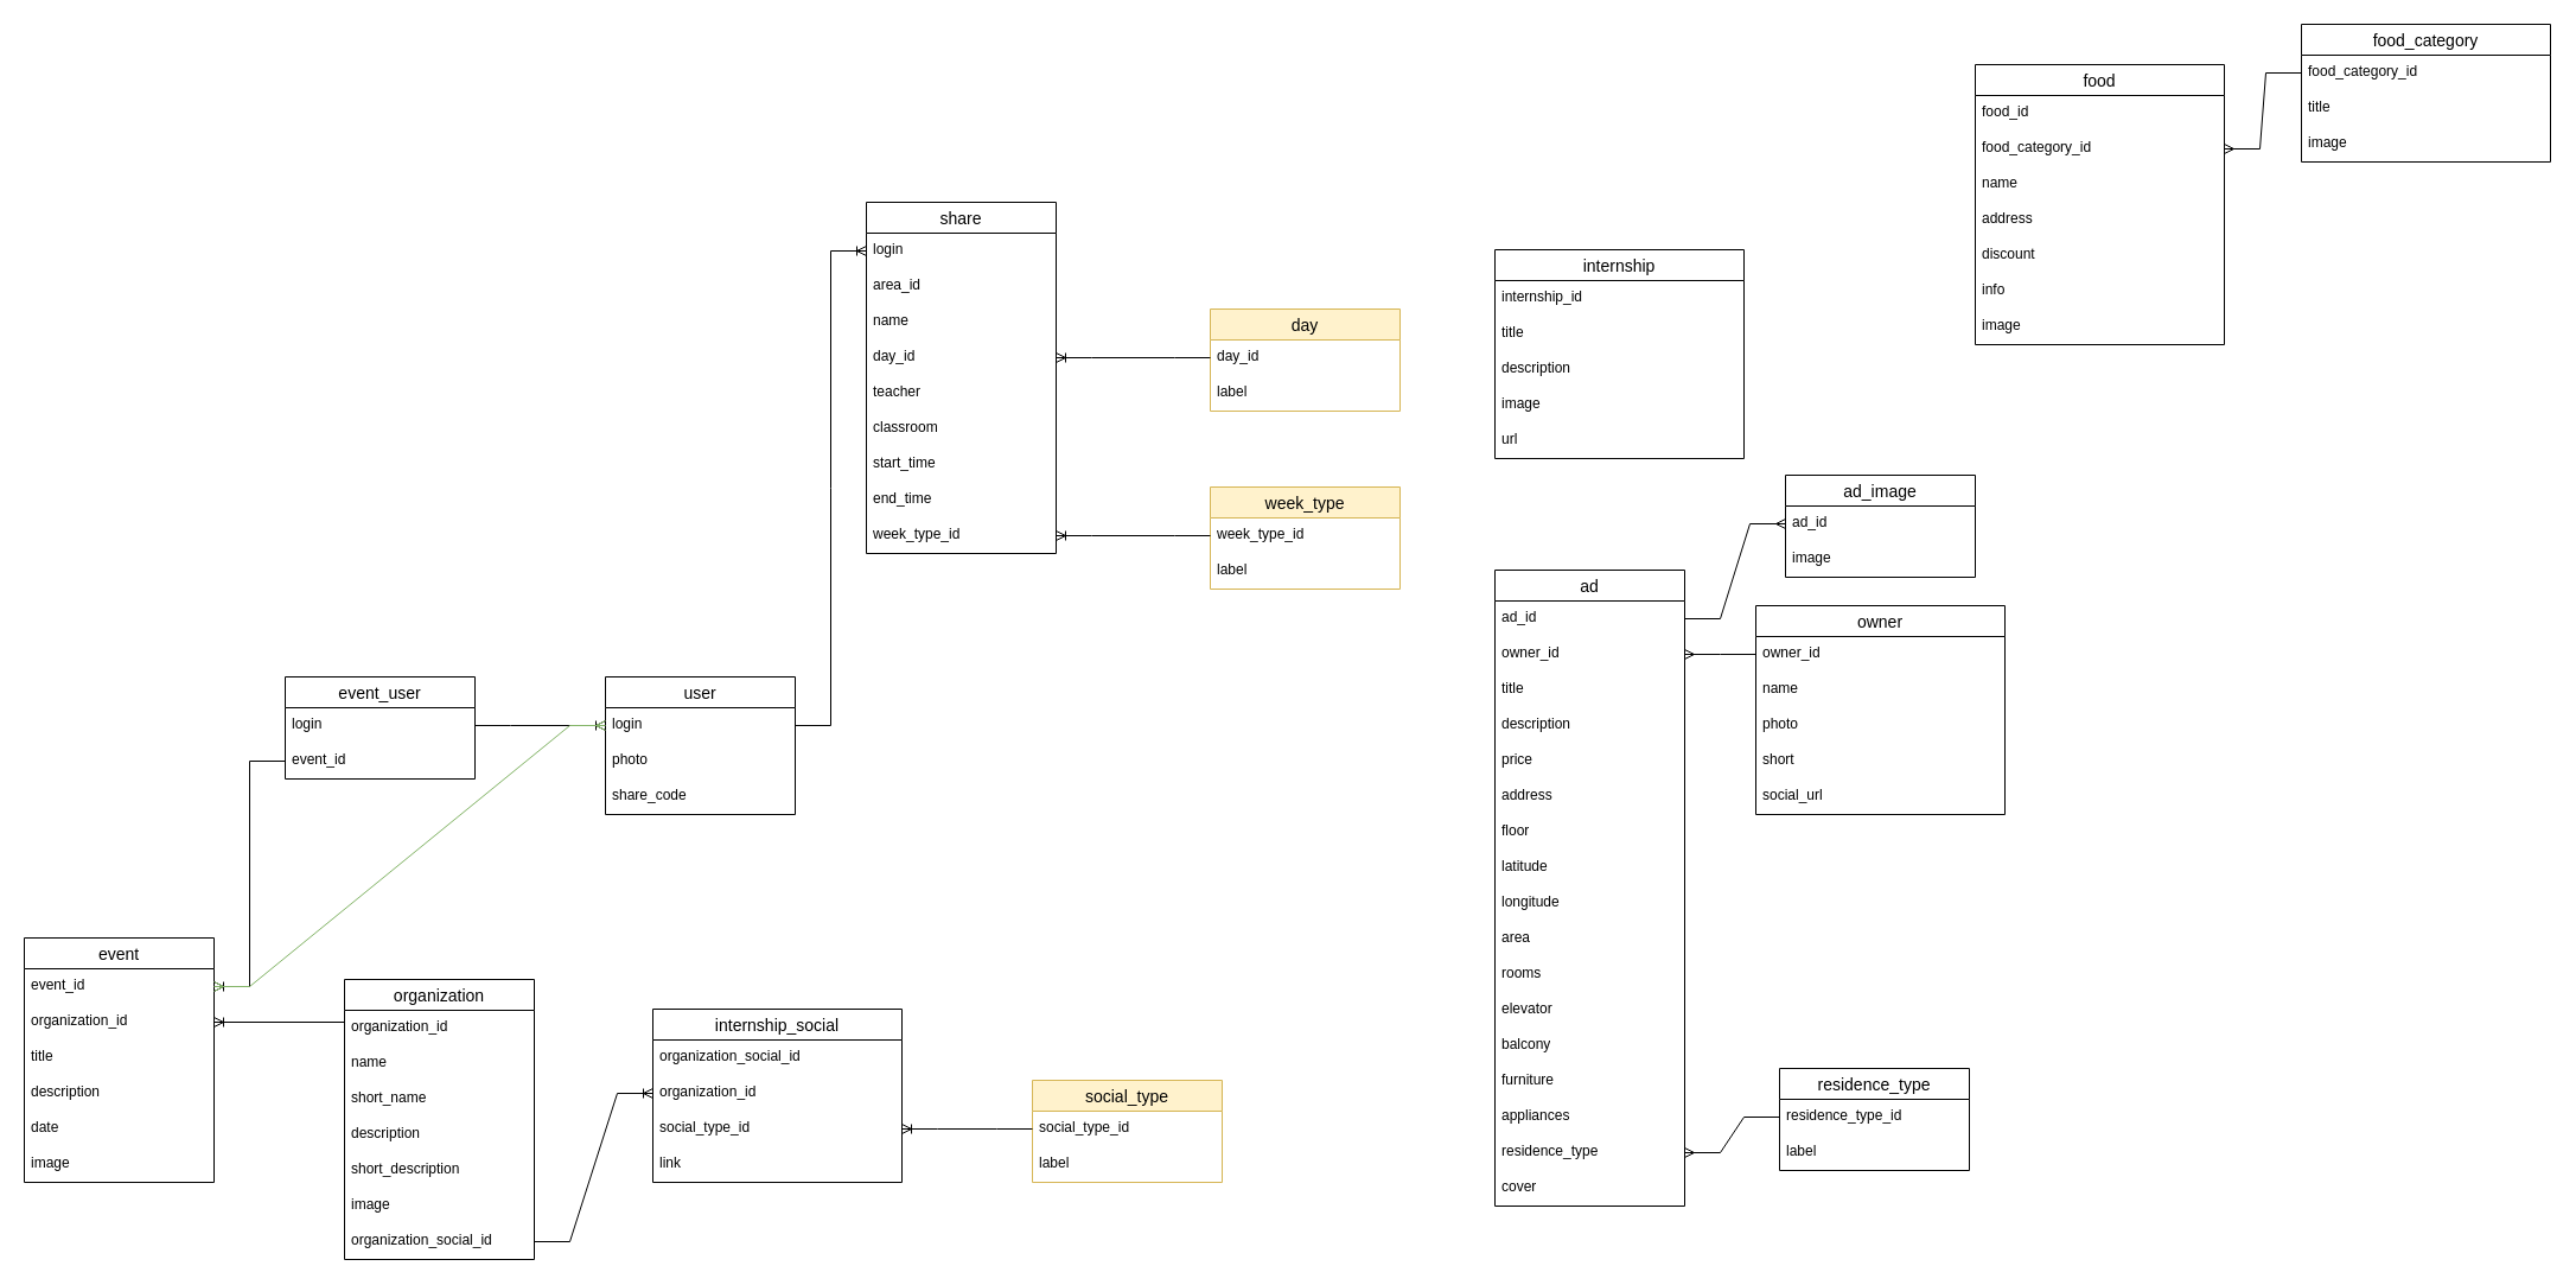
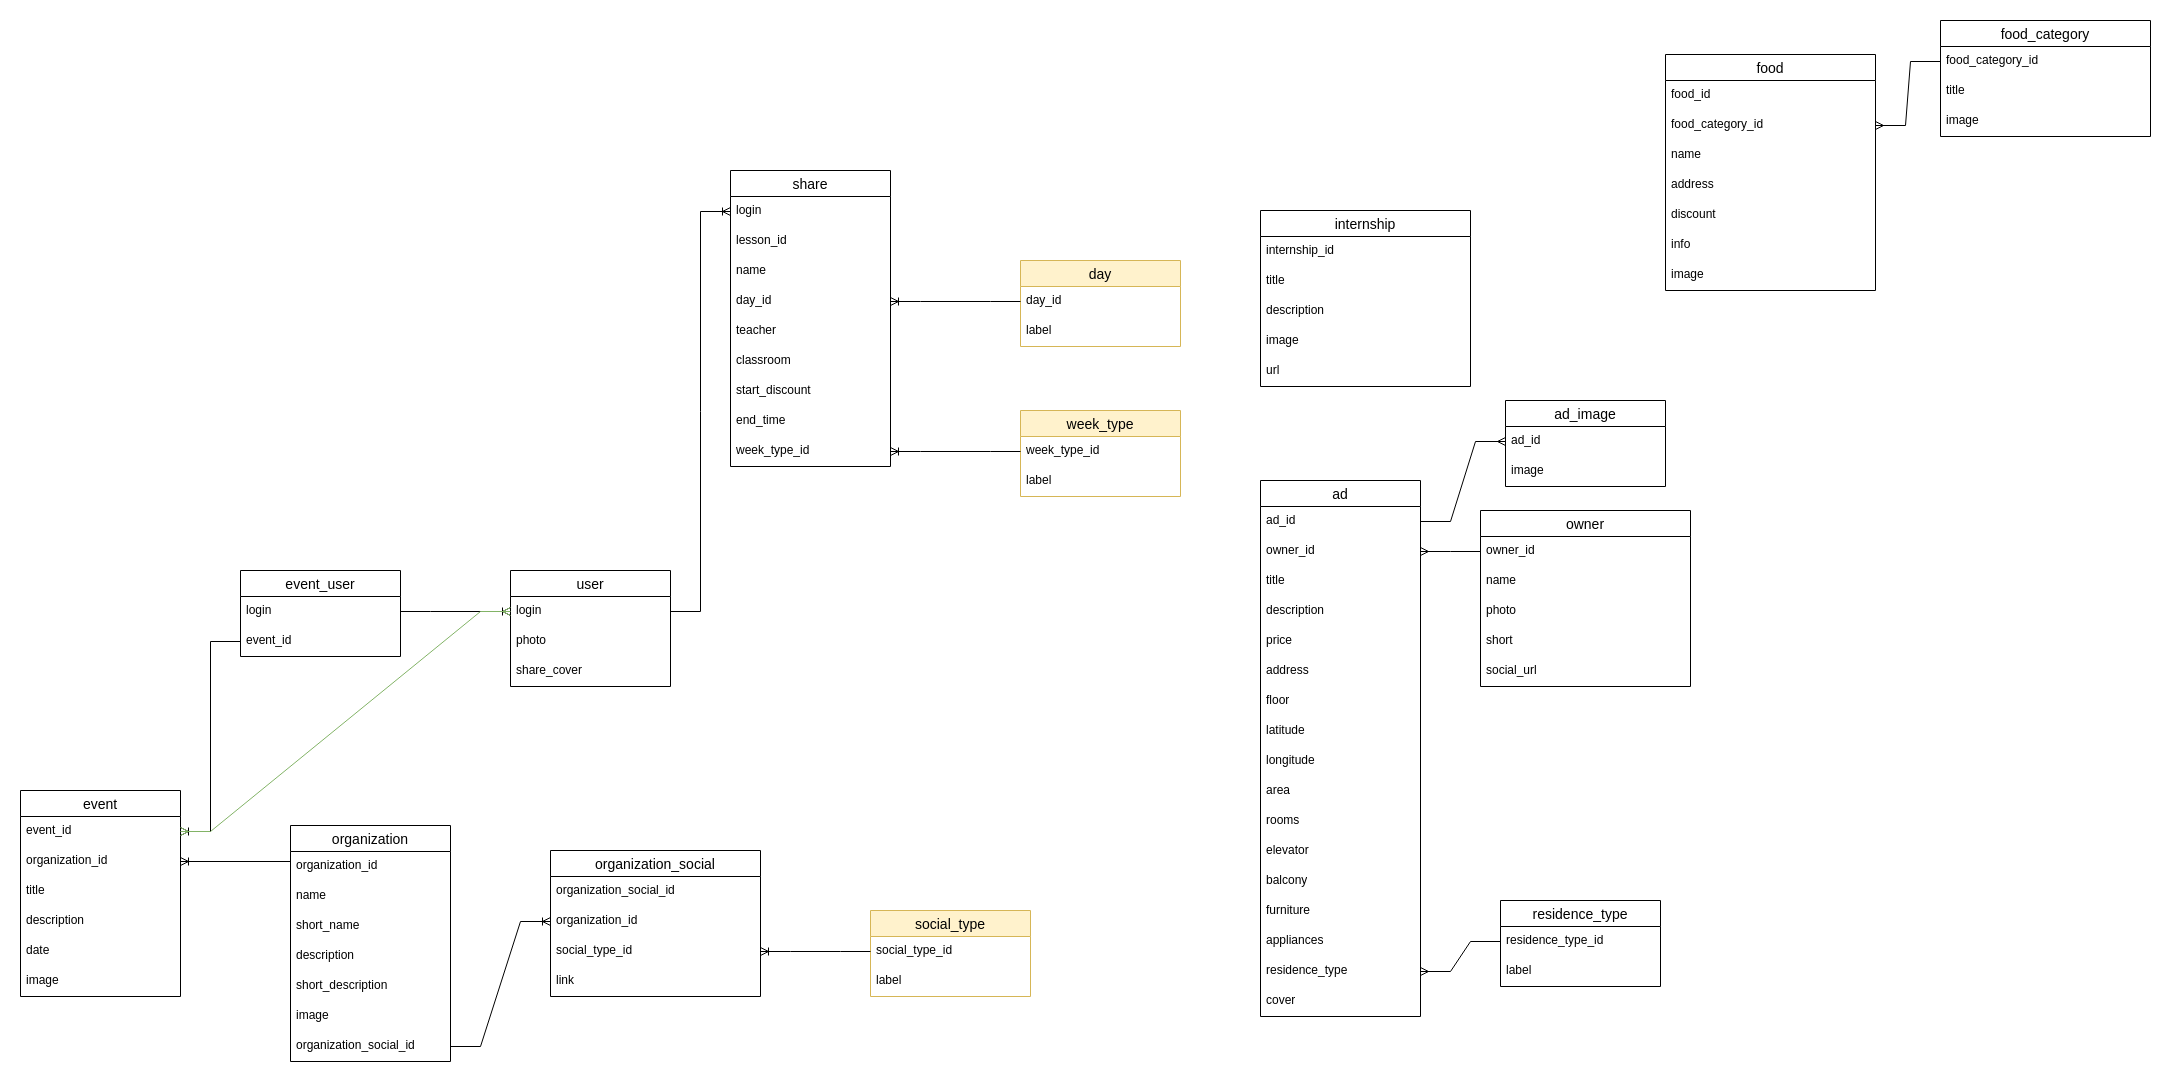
- <mxCell id="59" value="area_id" style="text;strokeColor=none;fillColor=none;spacingLeft=4;spacingRight=4;overflow=hidden;rotatable=0;points=[[0,0.5],[1,0.5]];portConstraint=eastwest;fontSize=12;whiteSpace=wrap;html=1;" parent="57" vertex="1"><mxGeometry y="56" width="160" height="30" as="geometry" /></mxCell>
+ <mxCell id="59" value="lesson_id" style="text;strokeColor=none;fillColor=none;spacingLeft=4;spacingRight=4;overflow=hidden;rotatable=0;points=[[0,0.5],[1,0.5]];portConstraint=eastwest;fontSize=12;whiteSpace=wrap;html=1;" parent="57" vertex="1"><mxGeometry y="56" width="160" height="30" as="geometry" /></mxCell>
- <mxCell id="64" value="start_time" style="text;strokeColor=none;fillColor=none;spacingLeft=4;spacingRight=4;overflow=hidden;rotatable=0;points=[[0,0.5],[1,0.5]];portConstraint=eastwest;fontSize=12;whiteSpace=wrap;html=1;" parent="57" vertex="1"><mxGeometry y="206" width="160" height="30" as="geometry" /></mxCell>
+ <mxCell id="64" value="start_discount" style="text;strokeColor=none;fillColor=none;spacingLeft=4;spacingRight=4;overflow=hidden;rotatable=0;points=[[0,0.5],[1,0.5]];portConstraint=eastwest;fontSize=12;whiteSpace=wrap;html=1;" parent="57" vertex="1"><mxGeometry y="206" width="160" height="30" as="geometry" /></mxCell>
- <mxCell id="12" value="share_code" style="text;strokeColor=none;fillColor=none;spacingLeft=4;spacingRight=4;overflow=hidden;rotatable=0;points=[[0,0.5],[1,0.5]];portConstraint=eastwest;fontSize=12;whiteSpace=wrap;html=1;" parent="9" vertex="1"><mxGeometry y="86" width="160" height="30" as="geometry" /></mxCell>
+ <mxCell id="12" value="share_cover" style="text;strokeColor=none;fillColor=none;spacingLeft=4;spacingRight=4;overflow=hidden;rotatable=0;points=[[0,0.5],[1,0.5]];portConstraint=eastwest;fontSize=12;whiteSpace=wrap;html=1;" parent="9" vertex="1"><mxGeometry y="86" width="160" height="30" as="geometry" /></mxCell>
- <mxCell id="13" value="internship_social" style="swimlane;fontStyle=0;childLayout=stackLayout;horizontal=1;startSize=26;horizontalStack=0;resizeParent=1;resizeParentMax=0;resizeLast=0;collapsible=1;marginBottom=0;align=center;fontSize=14;" parent="1" vertex="1"><mxGeometry x="550" y="850" width="210" height="146" as="geometry" /></mxCell>
+ <mxCell id="13" value="organization_social" style="swimlane;fontStyle=0;childLayout=stackLayout;horizontal=1;startSize=26;horizontalStack=0;resizeParent=1;resizeParentMax=0;resizeLast=0;collapsible=1;marginBottom=0;align=center;fontSize=14;" parent="1" vertex="1"><mxGeometry x="550" y="850" width="210" height="146" as="geometry" /></mxCell>
